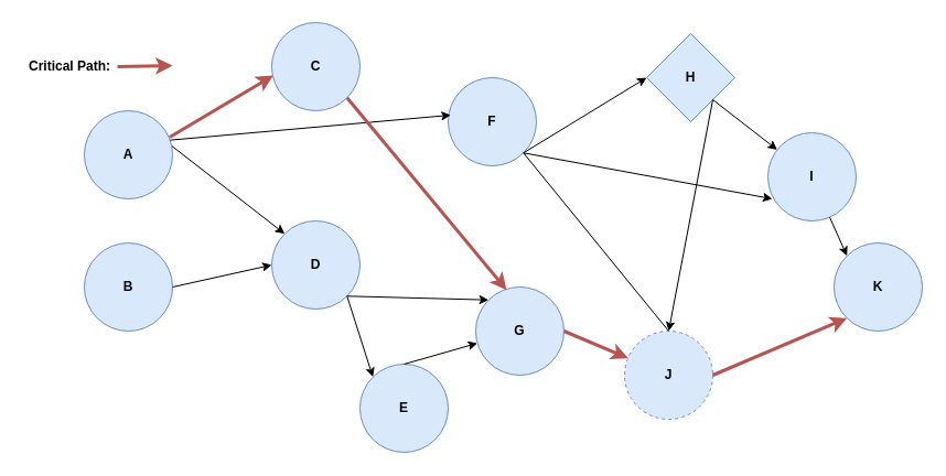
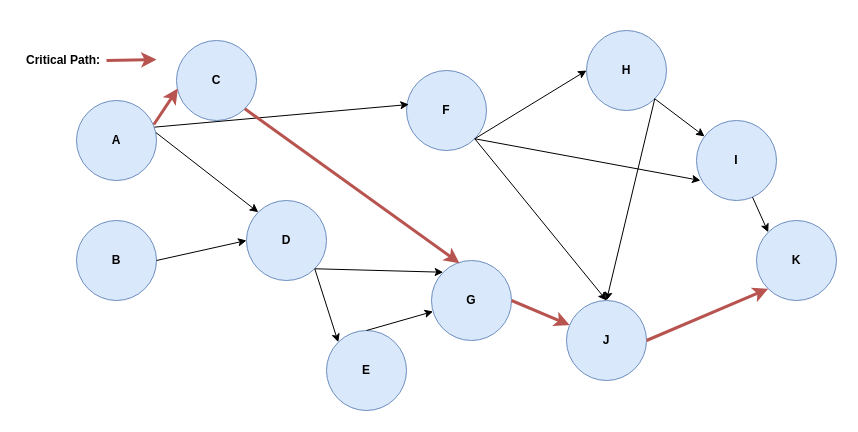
- <mxCell id="4" value="&lt;b&gt;C&lt;/b&gt;" style="ellipse;whiteSpace=wrap;html=1;aspect=fixed;fillColor=#dae8fc;strokeColor=#6c8ebf;" vertex="1" parent="1"><mxGeometry x="246" y="20" width="80" height="80" as="geometry" /></mxCell>
+ <mxCell id="4" value="&lt;b&gt;C&lt;/b&gt;" style="ellipse;whiteSpace=wrap;html=1;aspect=fixed;fillColor=#dae8fc;strokeColor=#6c8ebf;" vertex="1" parent="1"><mxGeometry x="176" y="40" width="80" height="80" as="geometry" /></mxCell>
- <mxCell id="9" value="&lt;b&gt;H&lt;/b&gt;" style="rhombus;whiteSpace=wrap;html=1;aspect=fixed;fillColor=#dae8fc;strokeColor=#6c8ebf;" vertex="1" parent="1"><mxGeometry x="586" y="30" width="80" height="80" as="geometry" /></mxCell>
+ <mxCell id="9" value="&lt;b&gt;H&lt;/b&gt;" style="ellipse;whiteSpace=wrap;html=1;aspect=fixed;fillColor=#dae8fc;strokeColor=#6c8ebf;" vertex="1" parent="1"><mxGeometry x="586" y="30" width="80" height="80" as="geometry" /></mxCell>
- <mxCell id="22" value="" style="endArrow=none;html=1;rounded=0;exitX=1;exitY=1;exitDx=0;exitDy=0;entryX=0.5;entryY=0;entryDx=0;entryDy=0;" edge="1" parent="1" source="7" target="10"><mxGeometry width="50" height="50" relative="1" as="geometry"><mxPoint x="306" y="290" as="sourcePoint" /><mxPoint x="417.716" y="341.716" as="targetPoint" /></mxGeometry></mxCell>
+ <mxCell id="22" value="" style="endArrow=classic;html=1;rounded=0;exitX=1;exitY=1;exitDx=0;exitDy=0;entryX=0.5;entryY=0;entryDx=0;entryDy=0;" edge="1" parent="1" source="7" target="10"><mxGeometry width="50" height="50" relative="1" as="geometry"><mxPoint x="306" y="290" as="sourcePoint" /><mxPoint x="417.716" y="341.716" as="targetPoint" /></mxGeometry></mxCell>
- <mxCell id="10" value="&lt;b&gt;J&lt;/b&gt;" style="ellipse;whiteSpace=wrap;html=1;aspect=fixed;fillColor=#dae8fc;strokeColor=#6c8ebf;dashed=1;" vertex="1" parent="1"><mxGeometry x="566" y="300" width="80" height="80" as="geometry" /></mxCell>
+ <mxCell id="10" value="&lt;b&gt;J&lt;/b&gt;" style="ellipse;whiteSpace=wrap;html=1;aspect=fixed;fillColor=#dae8fc;strokeColor=#6c8ebf;" vertex="1" parent="1"><mxGeometry x="566" y="300" width="80" height="80" as="geometry" /></mxCell>
